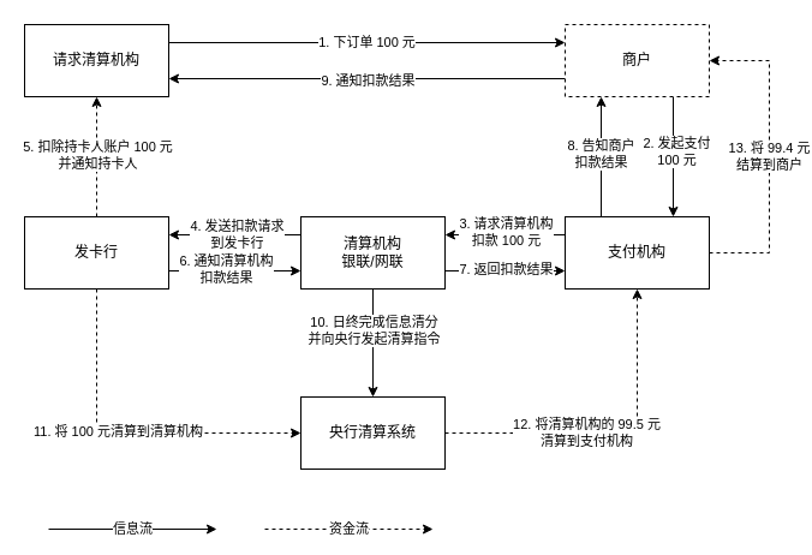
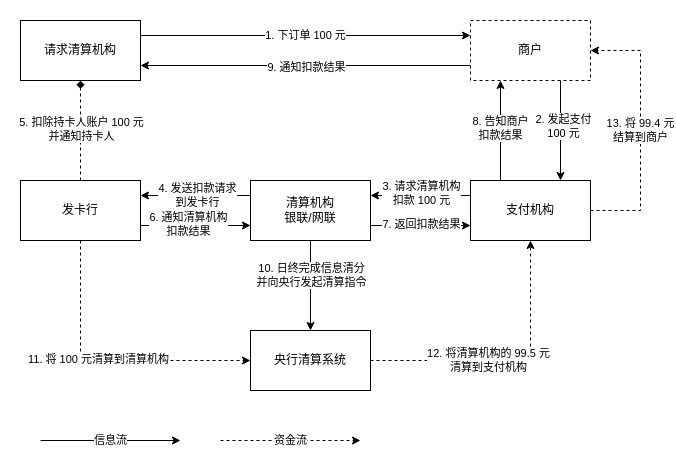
- <mxCell id="22" style="edgeStyle=orthogonalEdgeStyle;rounded=0;orthogonalLoop=1;jettySize=auto;html=1;exitX=0.5;exitY=0;exitDx=0;exitDy=0;dashed=1;" edge="1" parent="1" source="28" target="3"><mxGeometry relative="1" as="geometry" /></mxCell>
+ <mxCell id="22" style="edgeStyle=orthogonalEdgeStyle;rounded=0;orthogonalLoop=1;jettySize=auto;html=1;exitX=0.5;exitY=0;exitDx=0;exitDy=0;dashed=1;endArrow=diamond;" edge="1" parent="1" source="28" target="3"><mxGeometry relative="1" as="geometry" /></mxCell>
